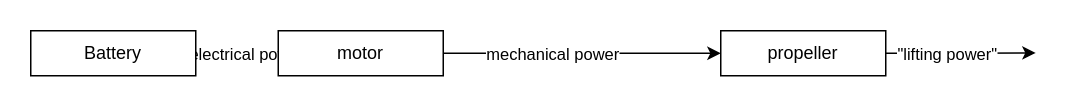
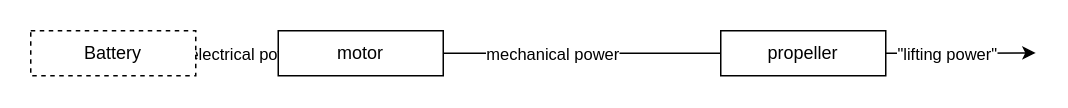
- <mxCell id="4" value="Battery" style="rounded=0;whiteSpace=wrap;html=1;" vertex="1" parent="1"><mxGeometry x="20" y="20" width="110" height="30" as="geometry" /></mxCell>
+ <mxCell id="4" value="Battery" style="rounded=0;whiteSpace=wrap;html=1;dashed=1;" vertex="1" parent="1"><mxGeometry x="20" y="20" width="110" height="30" as="geometry" /></mxCell>
- <mxCell id="2" style="edgeStyle=orthogonalEdgeStyle;rounded=0;orthogonalLoop=1;jettySize=auto;html=1;exitX=1;exitY=0.5;exitDx=0;exitDy=0;entryX=0;entryY=0.5;entryDx=0;entryDy=0;" edge="1" parent="1" source="4" target="7"><mxGeometry relative="1" as="geometry" /></mxCell>
+ <mxCell id="2" style="edgeStyle=orthogonalEdgeStyle;rounded=0;orthogonalLoop=1;jettySize=auto;html=1;exitX=1;exitY=0.5;exitDx=0;exitDy=0;entryX=0;entryY=0.5;entryDx=0;entryDy=0;dashed=1;" edge="1" parent="1" source="4" target="7"><mxGeometry relative="1" as="geometry" /></mxCell>
- <mxCell id="5" style="edgeStyle=orthogonalEdgeStyle;rounded=0;orthogonalLoop=1;jettySize=auto;html=1;exitX=1;exitY=0.5;exitDx=0;exitDy=0;entryX=0;entryY=0.5;entryDx=0;entryDy=0;" edge="1" parent="1" source="7" target="10"><mxGeometry relative="1" as="geometry" /></mxCell>
+ <mxCell id="5" style="edgeStyle=orthogonalEdgeStyle;rounded=0;orthogonalLoop=1;jettySize=auto;html=1;exitX=1;exitY=0.5;exitDx=0;exitDy=0;entryX=0;entryY=0.5;entryDx=0;entryDy=0;endArrow=none;" edge="1" parent="1" source="7" target="10"><mxGeometry relative="1" as="geometry" /></mxCell>
